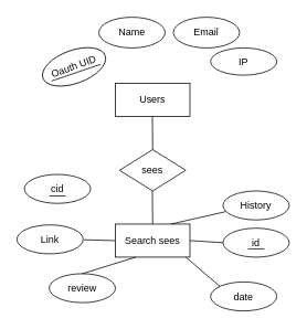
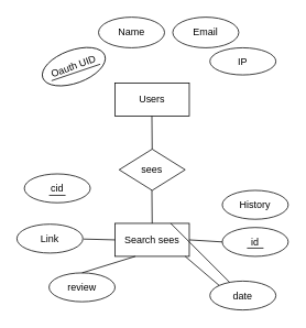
- <mxCell id="14" value="" style="endArrow=none;html=1;rounded=0;entryX=0.039;entryY=0.714;entryDx=0;entryDy=0;exitX=0.75;exitY=0;exitDx=0;exitDy=0;entryPerimeter=0;" parent="1" source="10" target="13" edge="1"><mxGeometry width="50" height="50" relative="1" as="geometry"><mxPoint x="254" y="250" as="sourcePoint" /><mxPoint x="254" y="210" as="targetPoint" /></mxGeometry></mxCell>
+ <mxCell id="14" value="" style="endArrow=none;html=1;rounded=0;exitX=0.75;exitY=0;exitDx=0;exitDy=0;" parent="1" source="10" target="16" edge="1"><mxGeometry width="50" height="50" relative="1" as="geometry"><mxPoint x="254" y="250" as="sourcePoint" /><mxPoint x="254" y="210" as="targetPoint" /></mxGeometry></mxCell>
